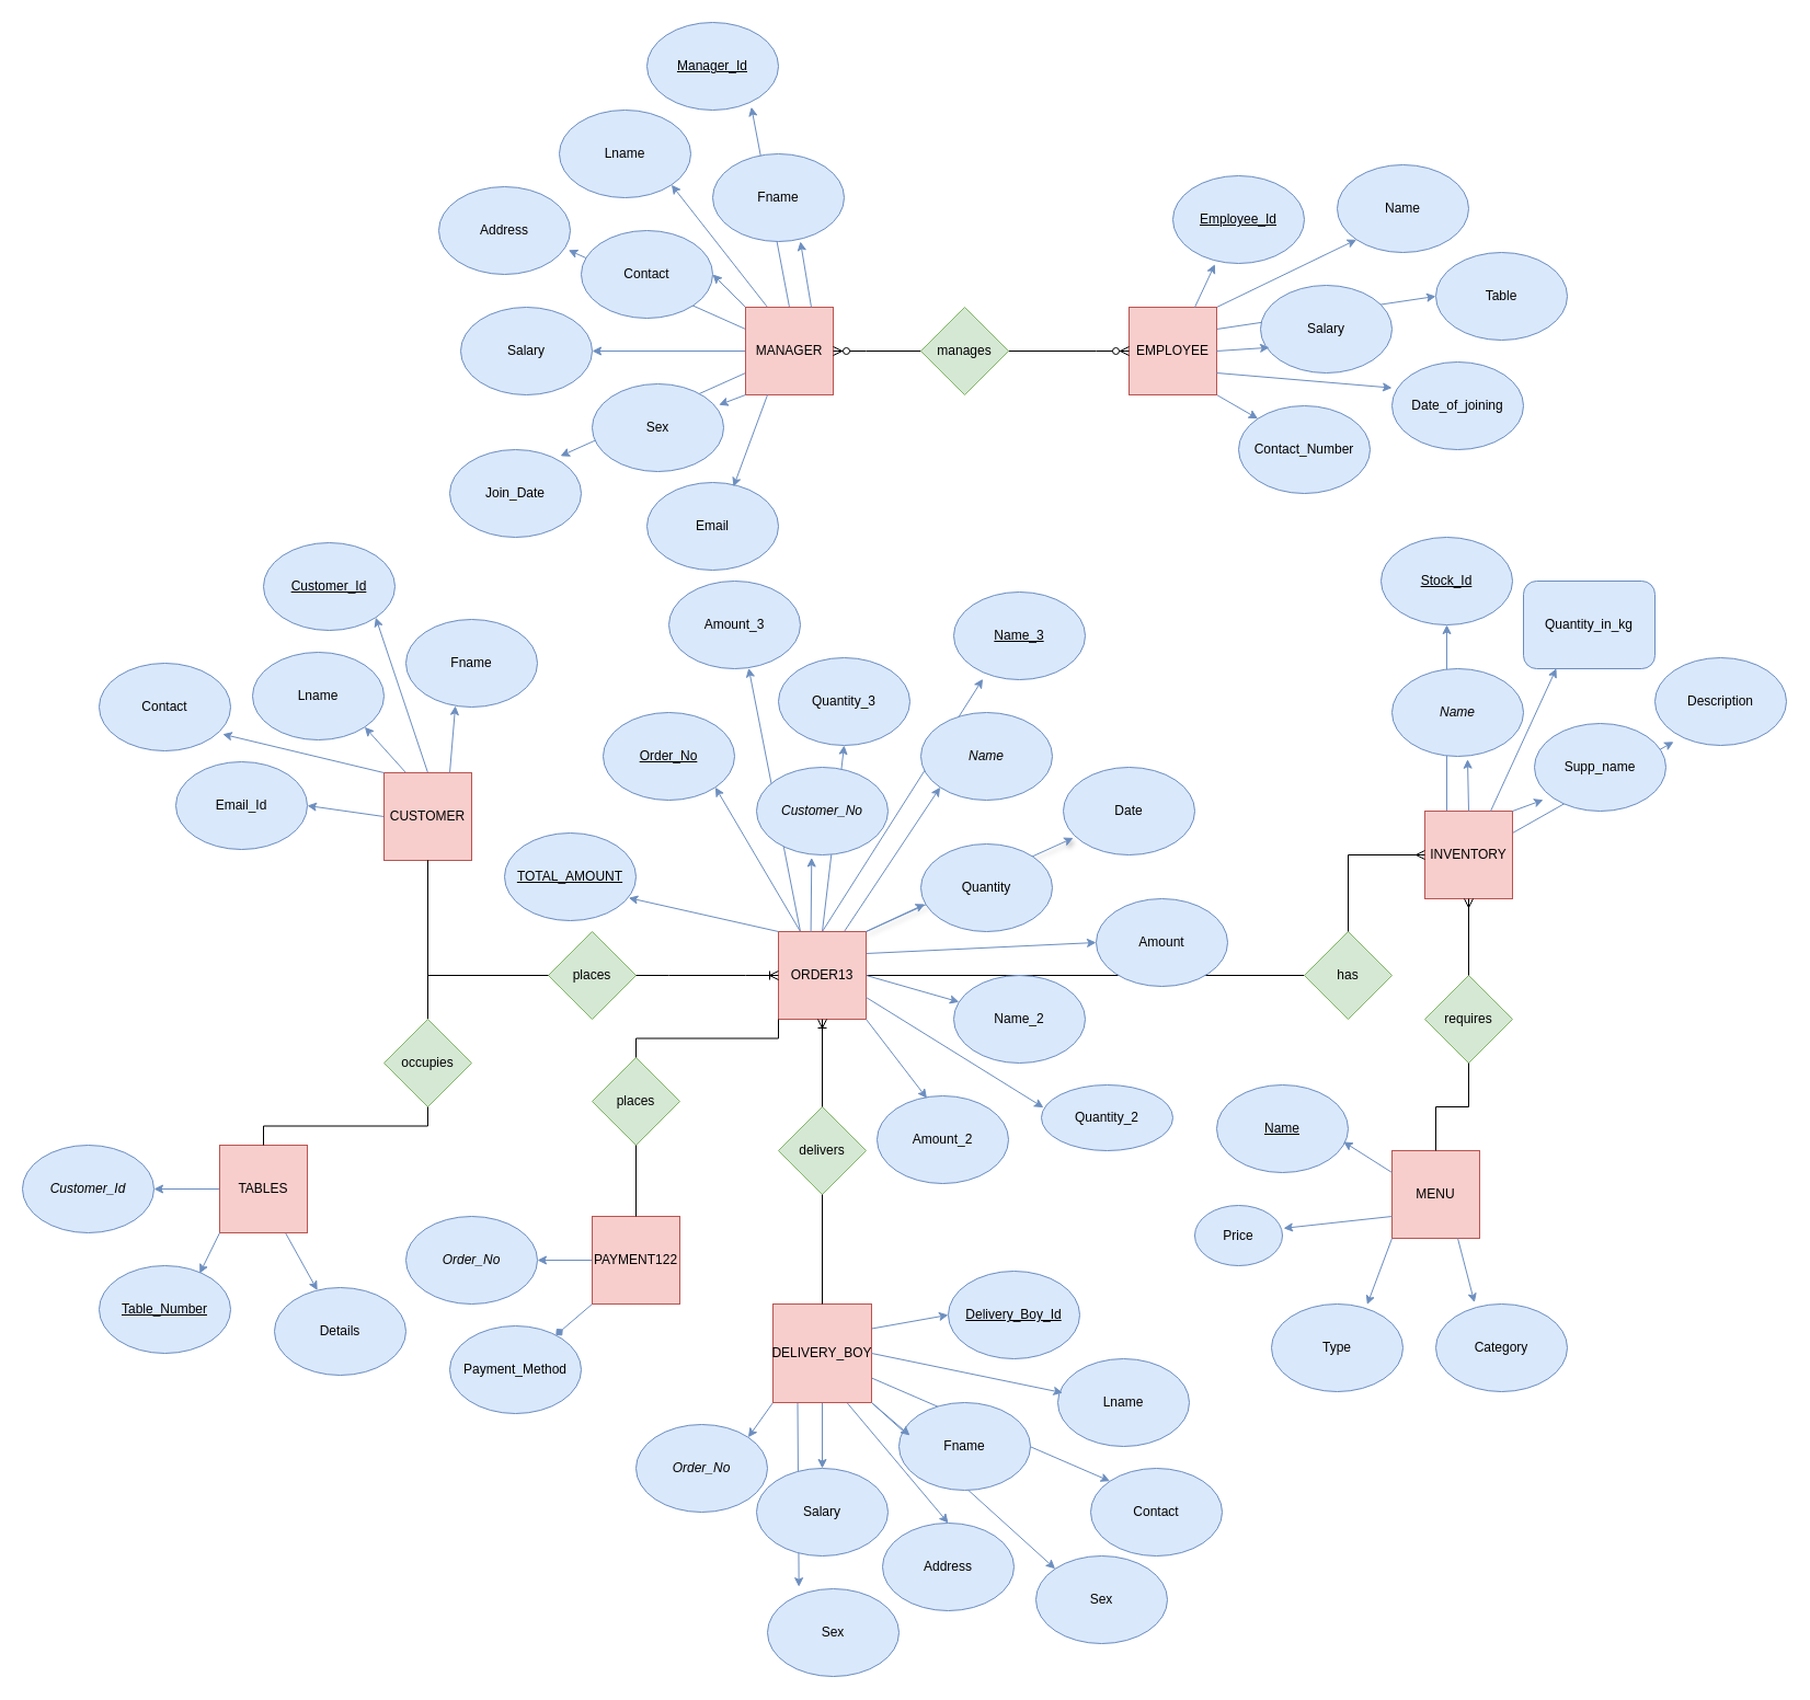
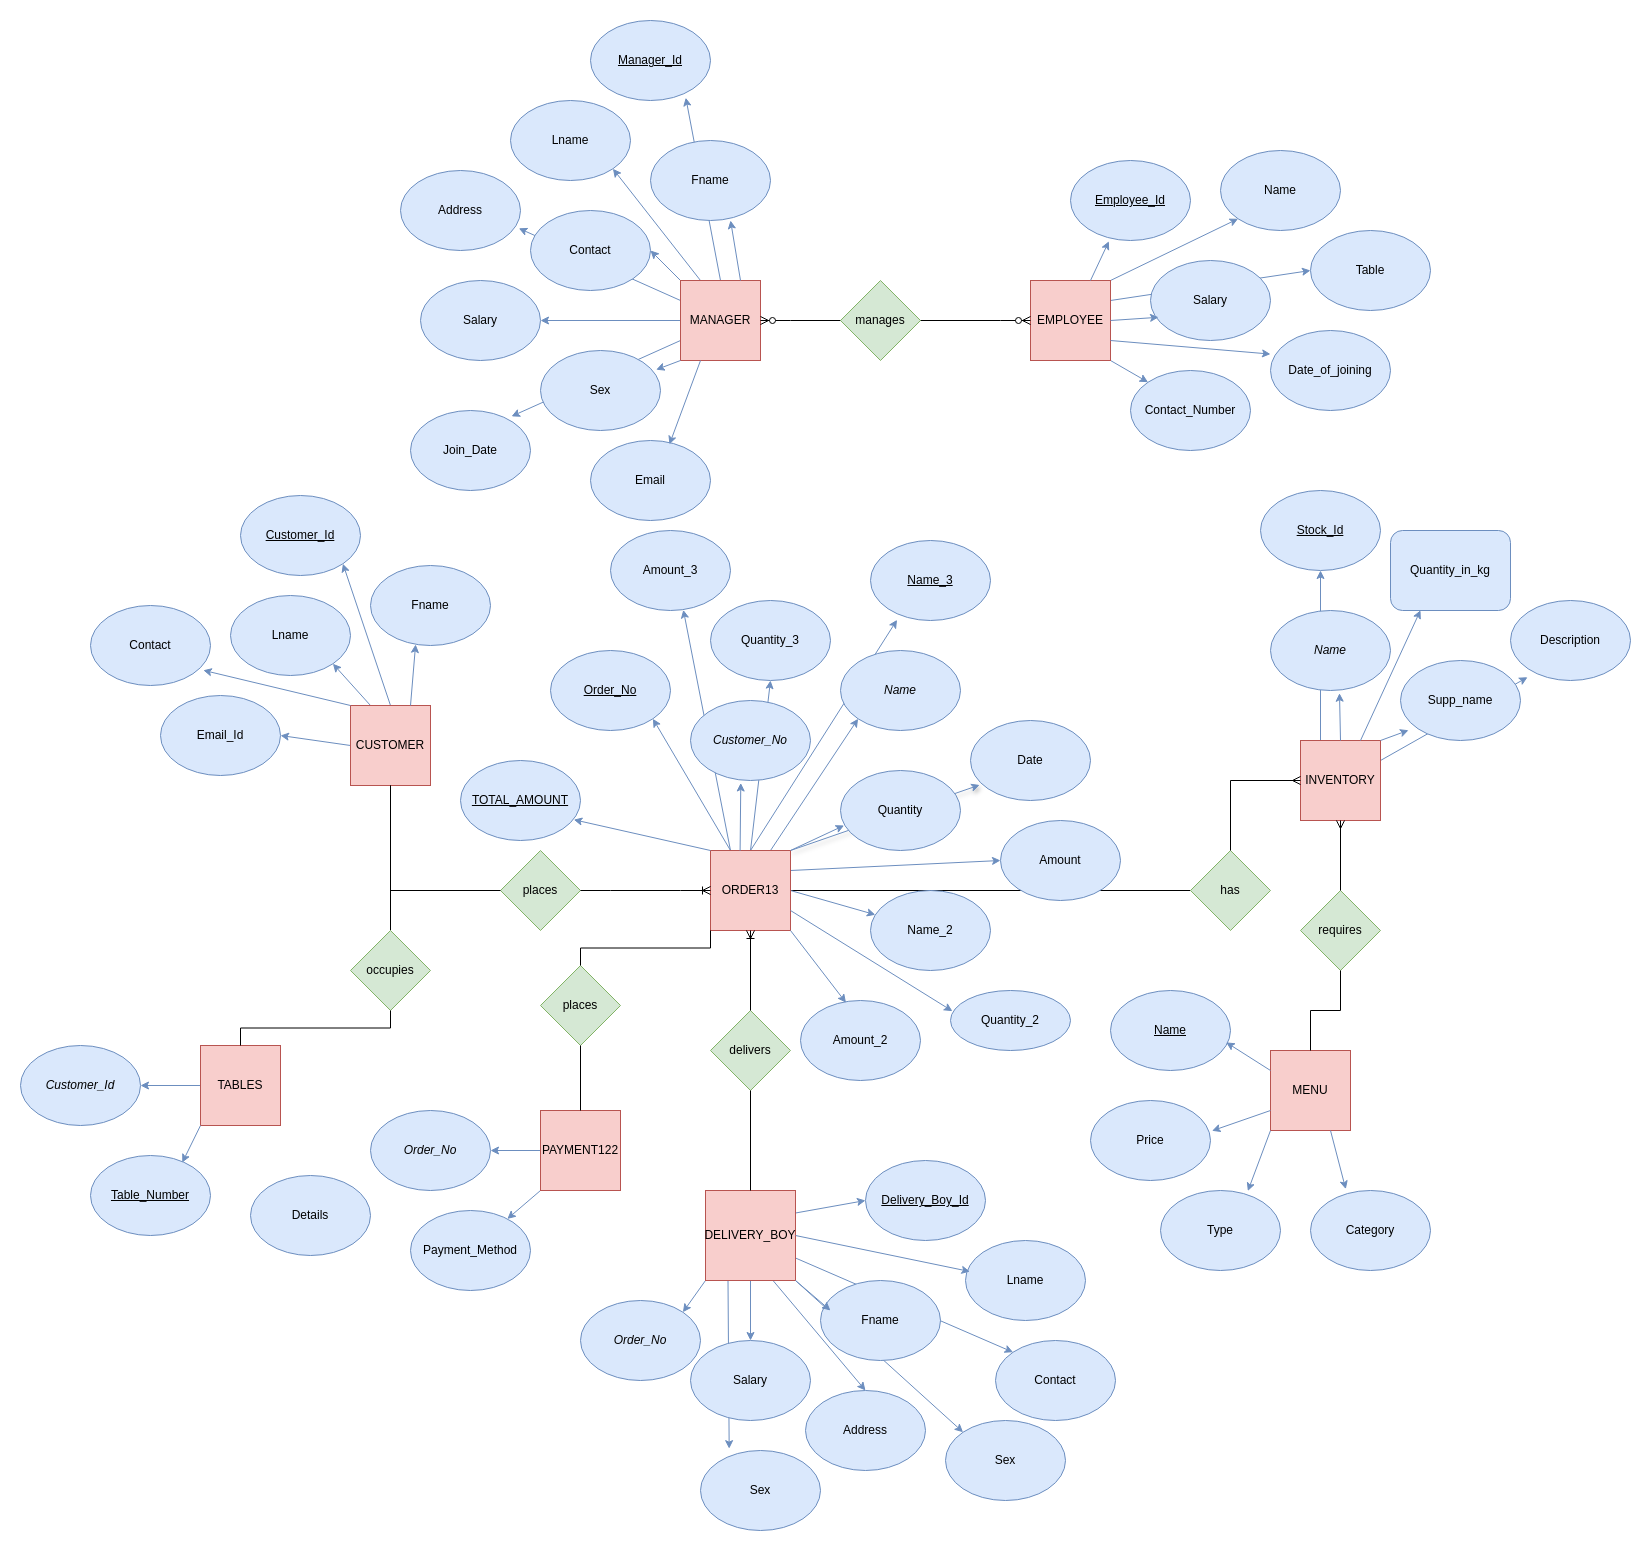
- <mxCell id="63" value="Date" style="ellipse;whiteSpace=wrap;html=1;fillColor=#dae8fc;strokeColor=#6c8ebf;" vertex="1" parent="1"><mxGeometry x="970" y="700" width="120" height="80" as="geometry" /></mxCell>
+ <mxCell id="63" value="Date" style="ellipse;whiteSpace=wrap;html=1;fillColor=#dae8fc;strokeColor=#6c8ebf;" vertex="1" parent="1"><mxGeometry x="970" y="720" width="120" height="80" as="geometry" /></mxCell>
- <mxCell id="73" value="Price" style="ellipse;whiteSpace=wrap;html=1;fillColor=#dae8fc;strokeColor=#6c8ebf;" vertex="1" parent="1"><mxGeometry x="1090" y="1100" width="80" height="55" as="geometry" /></mxCell>
+ <mxCell id="73" value="Price" style="ellipse;whiteSpace=wrap;html=1;fillColor=#dae8fc;strokeColor=#6c8ebf;" vertex="1" parent="1"><mxGeometry x="1090" y="1100" width="120" height="80" as="geometry" /></mxCell>
- <mxCell id="39" style="rounded=0;orthogonalLoop=1;jettySize=auto;html=1;exitX=0.75;exitY=1;exitDx=0;exitDy=0;fillColor=#dae8fc;strokeColor=#6c8ebf;" edge="1" parent="1" source="40" target="81"><mxGeometry relative="1" as="geometry" /></mxCell>
- <mxCell id="25" style="rounded=0;orthogonalLoop=1;jettySize=auto;html=1;exitX=0;exitY=1;exitDx=0;exitDy=0;fillColor=#dae8fc;strokeColor=#6c8ebf;endArrow=diamond;" edge="1" parent="1" source="26" target="71"><mxGeometry relative="1" as="geometry" /></mxCell>
+ <mxCell id="25" style="rounded=0;orthogonalLoop=1;jettySize=auto;html=1;exitX=0;exitY=1;exitDx=0;exitDy=0;fillColor=#dae8fc;strokeColor=#6c8ebf;" edge="1" parent="1" source="26" target="71"><mxGeometry relative="1" as="geometry" /></mxCell>
